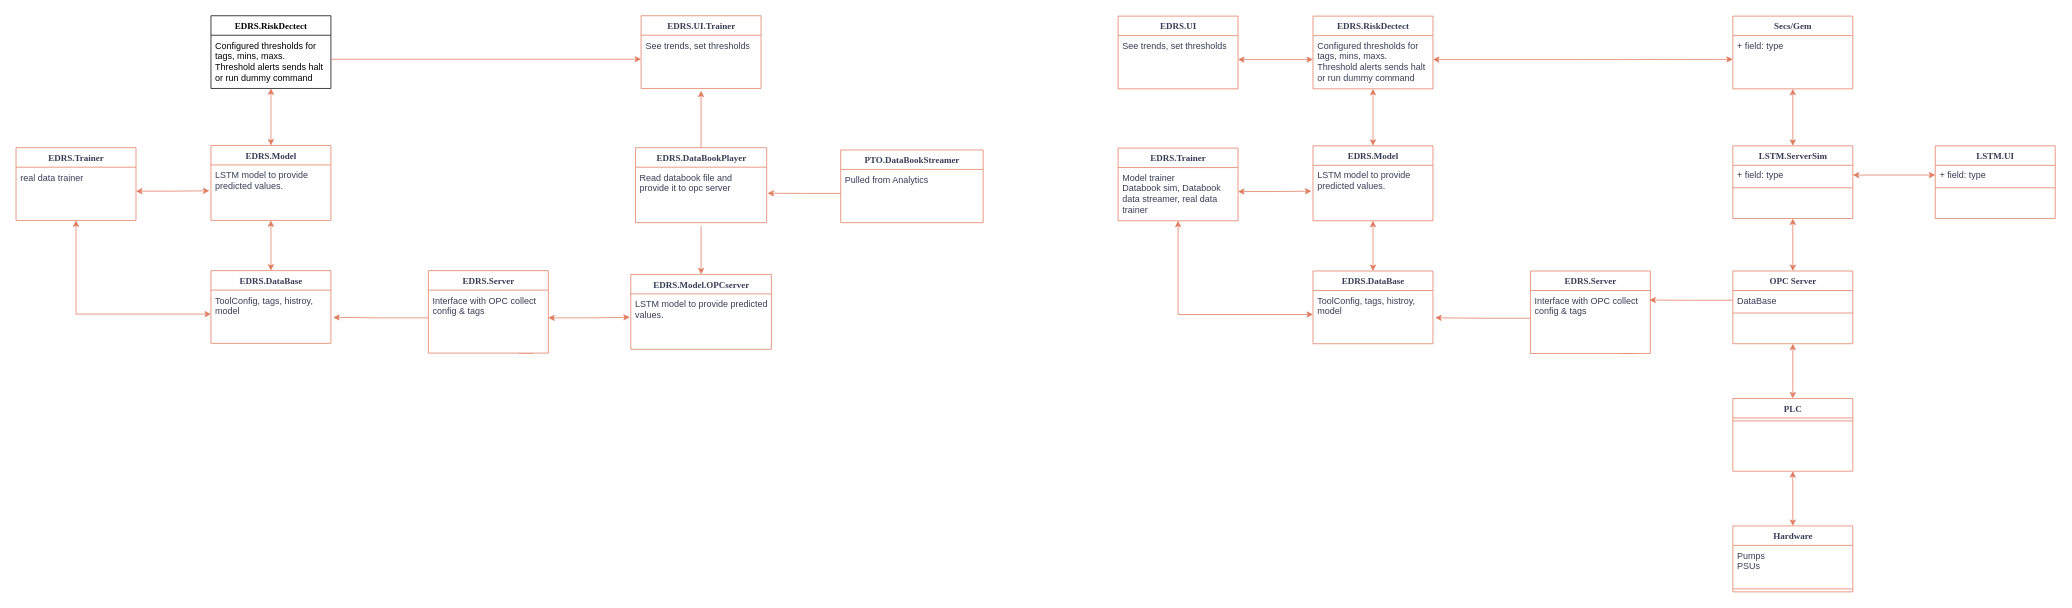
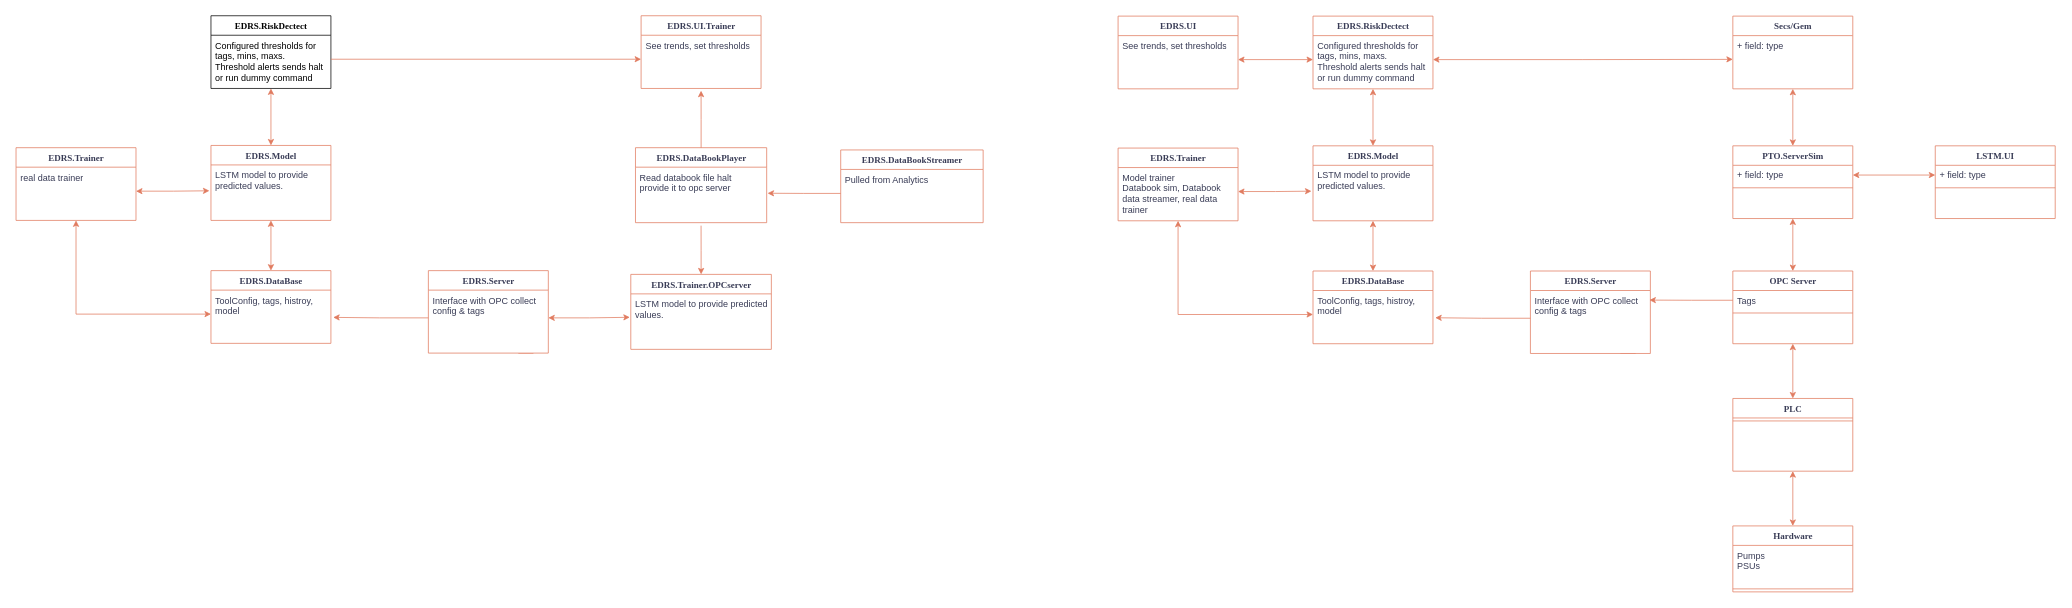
- <mxCell id="3" value="LSTM.ServerSim" style="swimlane;html=1;fontStyle=1;align=center;verticalAlign=top;childLayout=stackLayout;horizontal=1;startSize=26;horizontalStack=0;resizeParent=1;resizeLast=0;collapsible=1;marginBottom=0;swimlaneFillColor=#ffffff;rounded=0;shadow=0;comic=0;labelBackgroundColor=none;strokeWidth=1;fillColor=none;fontFamily=Verdana;fontSize=12;strokeColor=#E07A5F;fontColor=#393C56;" parent="1" vertex="1"><mxGeometry x="2310" y="194" width="160" height="97" as="geometry" /></mxCell>
+ <mxCell id="3" value="PTO.ServerSim" style="swimlane;html=1;fontStyle=1;align=center;verticalAlign=top;childLayout=stackLayout;horizontal=1;startSize=26;horizontalStack=0;resizeParent=1;resizeLast=0;collapsible=1;marginBottom=0;swimlaneFillColor=#ffffff;rounded=0;shadow=0;comic=0;labelBackgroundColor=none;strokeWidth=1;fillColor=none;fontFamily=Verdana;fontSize=12;strokeColor=#E07A5F;fontColor=#393C56;" parent="1" vertex="1"><mxGeometry x="2310" y="194" width="160" height="97" as="geometry" /></mxCell>
- <mxCell id="44" value="PTO.DataBookStreamer" style="swimlane;html=1;fontStyle=1;align=center;verticalAlign=top;childLayout=stackLayout;horizontal=1;startSize=26;horizontalStack=0;resizeParent=1;resizeLast=0;collapsible=1;marginBottom=0;swimlaneFillColor=#ffffff;rounded=0;shadow=0;comic=0;labelBackgroundColor=none;strokeWidth=1;fillColor=none;fontFamily=Verdana;fontSize=12;strokeColor=#E07A5F;fontColor=#393C56;" vertex="1" parent="1"><mxGeometry x="1120" y="199.5" width="190" height="97" as="geometry" /></mxCell>
+ <mxCell id="44" value="EDRS.DataBookStreamer" style="swimlane;html=1;fontStyle=1;align=center;verticalAlign=top;childLayout=stackLayout;horizontal=1;startSize=26;horizontalStack=0;resizeParent=1;resizeLast=0;collapsible=1;marginBottom=0;swimlaneFillColor=#ffffff;rounded=0;shadow=0;comic=0;labelBackgroundColor=none;strokeWidth=1;fillColor=none;fontFamily=Verdana;fontSize=12;strokeColor=#E07A5F;fontColor=#393C56;" vertex="1" parent="1"><mxGeometry x="1120" y="199.5" width="190" height="97" as="geometry" /></mxCell>
- <mxCell id="48" value="Read databook file and provide it to opc server" style="text;html=1;strokeColor=none;fillColor=none;align=left;verticalAlign=top;spacingLeft=4;spacingRight=4;whiteSpace=wrap;overflow=hidden;rotatable=0;points=[[0,0.5],[1,0.5]];portConstraint=eastwest;labelBackgroundColor=none;fontColor=#393C56;" vertex="1" parent="47"><mxGeometry y="26" width="175" height="74" as="geometry" /></mxCell>
+ <mxCell id="48" value="Read databook file halt provide it to opc server" style="text;html=1;strokeColor=none;fillColor=none;align=left;verticalAlign=top;spacingLeft=4;spacingRight=4;whiteSpace=wrap;overflow=hidden;rotatable=0;points=[[0,0.5],[1,0.5]];portConstraint=eastwest;labelBackgroundColor=none;fontColor=#393C56;" vertex="1" parent="47"><mxGeometry y="26" width="175" height="74" as="geometry" /></mxCell>
- <mxCell id="50" value="EDRS.Model.OPCserver" style="swimlane;html=1;fontStyle=1;align=center;verticalAlign=top;childLayout=stackLayout;horizontal=1;startSize=26;horizontalStack=0;resizeParent=1;resizeLast=0;collapsible=1;marginBottom=0;swimlaneFillColor=#ffffff;rounded=0;shadow=0;comic=0;labelBackgroundColor=none;strokeWidth=1;fillColor=none;fontFamily=Verdana;fontSize=12;strokeColor=#E07A5F;fontColor=#393C56;" vertex="1" parent="1"><mxGeometry x="840" y="365.5" width="187.5" height="100" as="geometry" /></mxCell>
+ <mxCell id="50" value="EDRS.Trainer.OPCserver" style="swimlane;html=1;fontStyle=1;align=center;verticalAlign=top;childLayout=stackLayout;horizontal=1;startSize=26;horizontalStack=0;resizeParent=1;resizeLast=0;collapsible=1;marginBottom=0;swimlaneFillColor=#ffffff;rounded=0;shadow=0;comic=0;labelBackgroundColor=none;strokeWidth=1;fillColor=none;fontFamily=Verdana;fontSize=12;strokeColor=#E07A5F;fontColor=#393C56;" vertex="1" parent="1"><mxGeometry x="840" y="365.5" width="187.5" height="100" as="geometry" /></mxCell>
- <mxCell id="9" value="DataBase" style="text;html=1;strokeColor=none;fillColor=none;align=left;verticalAlign=top;spacingLeft=4;spacingRight=4;whiteSpace=wrap;overflow=hidden;rotatable=0;points=[[0,0.5],[1,0.5]];portConstraint=eastwest;labelBackgroundColor=none;fontColor=#393C56;" vertex="1" parent="8"><mxGeometry y="26" width="160" height="26" as="geometry" /></mxCell>
+ <mxCell id="9" value="Tags" style="text;html=1;strokeColor=none;fillColor=none;align=left;verticalAlign=top;spacingLeft=4;spacingRight=4;whiteSpace=wrap;overflow=hidden;rotatable=0;points=[[0,0.5],[1,0.5]];portConstraint=eastwest;labelBackgroundColor=none;fontColor=#393C56;" vertex="1" parent="8"><mxGeometry y="26" width="160" height="26" as="geometry" /></mxCell>
